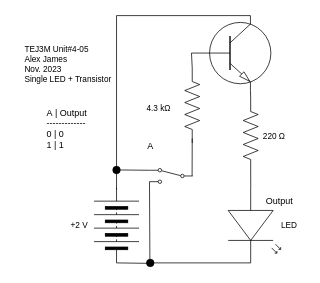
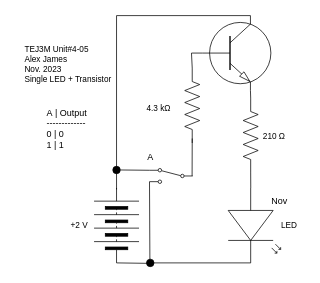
- <mxCell id="9" value="220&amp;nbsp;Ω" style="text;html=1;align=center;verticalAlign=middle;resizable=0;points=[];autosize=1;strokeColor=none;fillColor=none;fontSize=11;fontFamily=Helvetica;fontColor=default;" parent="1" vertex="1"><mxGeometry x="340" y="166" width="50" height="30" as="geometry" /></mxCell>
+ <mxCell id="9" value="210&amp;nbsp;Ω" style="text;html=1;align=center;verticalAlign=middle;resizable=0;points=[];autosize=1;strokeColor=none;fillColor=none;fontSize=11;fontFamily=Helvetica;fontColor=default;" parent="1" vertex="1"><mxGeometry x="340" y="166" width="50" height="30" as="geometry" /></mxCell>
- <mxCell id="19" value="A" style="text;html=1;align=center;verticalAlign=middle;resizable=0;points=[];autosize=1;strokeColor=none;fillColor=none;" parent="1" vertex="1"><mxGeometry x="185" y="179" width="30" height="30" as="geometry" /></mxCell>
+ <mxCell id="19" value="A" style="text;html=1;align=center;verticalAlign=middle;resizable=0;points=[];autosize=1;strokeColor=none;fillColor=none;" parent="1" vertex="1"><mxGeometry x="185" y="194" width="30" height="30" as="geometry" /></mxCell>
- <mxCell id="20" value="Output" style="text;html=1;align=center;verticalAlign=middle;resizable=0;points=[];autosize=1;strokeColor=none;fillColor=none;" parent="1" vertex="1"><mxGeometry x="342" y="253" width="60" height="30" as="geometry" /></mxCell>
+ <mxCell id="20" value="Nov" style="text;html=1;align=center;verticalAlign=middle;resizable=0;points=[];autosize=1;strokeColor=none;fillColor=none;" parent="1" vertex="1"><mxGeometry x="342" y="253" width="60" height="30" as="geometry" /></mxCell>
